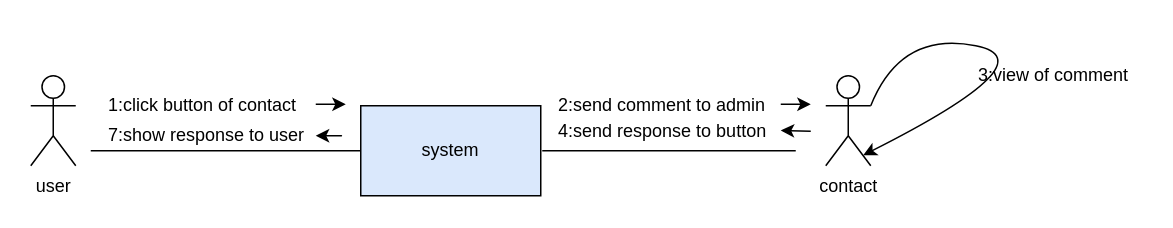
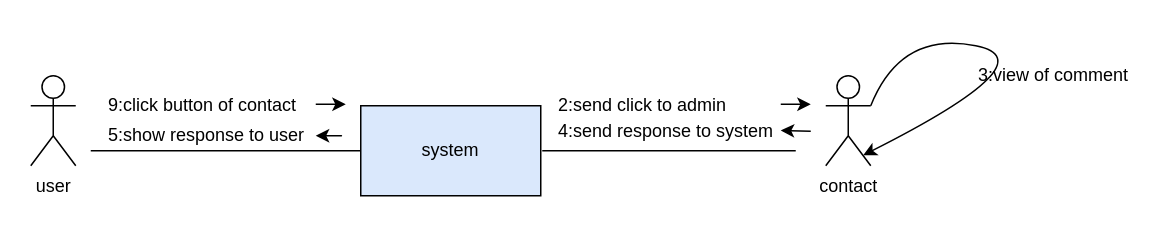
- <mxCell id="8" value="1:click button of contact" style="text;html=1;resizable=0;points=[];autosize=1;align=left;verticalAlign=top;spacingTop=-4;" vertex="1" parent="1"><mxGeometry x="70" y="60" width="140" height="20" as="geometry" /></mxCell>
+ <mxCell id="8" value="9:click button of contact" style="text;html=1;resizable=0;points=[];autosize=1;align=left;verticalAlign=top;spacingTop=-4;" vertex="1" parent="1"><mxGeometry x="70" y="60" width="140" height="20" as="geometry" /></mxCell>
- <mxCell id="5" value="2:send comment to admin" style="text;html=1;resizable=0;points=[];autosize=1;align=left;verticalAlign=top;spacingTop=-4;" vertex="1" parent="1"><mxGeometry x="370" y="60" width="150" height="20" as="geometry" /></mxCell>
+ <mxCell id="5" value="2:send click to admin" style="text;html=1;resizable=0;points=[];autosize=1;align=left;verticalAlign=top;spacingTop=-4;" vertex="1" parent="1"><mxGeometry x="370" y="60" width="150" height="20" as="geometry" /></mxCell>
- <mxCell id="14" value="4:send response to button" style="text;html=1;resizable=0;points=[];autosize=1;align=left;verticalAlign=top;spacingTop=-4;" vertex="1" parent="1"><mxGeometry x="370" y="77" width="160" height="20" as="geometry" /></mxCell>
+ <mxCell id="14" value="4:send response to system" style="text;html=1;resizable=0;points=[];autosize=1;align=left;verticalAlign=top;spacingTop=-4;" vertex="1" parent="1"><mxGeometry x="370" y="77" width="160" height="20" as="geometry" /></mxCell>
- <mxCell id="9" value="7:show response to user" style="text;html=1;resizable=0;points=[];autosize=1;align=left;verticalAlign=top;spacingTop=-4;" vertex="1" parent="1"><mxGeometry x="70" y="80" width="140" height="20" as="geometry" /></mxCell>
+ <mxCell id="9" value="5:show response to user" style="text;html=1;resizable=0;points=[];autosize=1;align=left;verticalAlign=top;spacingTop=-4;" vertex="1" parent="1"><mxGeometry x="70" y="80" width="140" height="20" as="geometry" /></mxCell>
